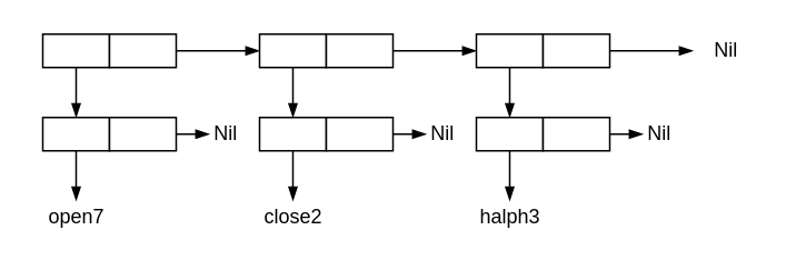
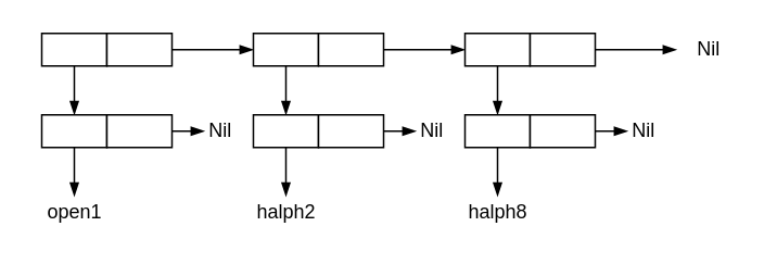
- <mxCell id="7" value="open7" style="text;html=1;align=center;verticalAlign=middle;resizable=0;points=[];autosize=1;" vertex="1" parent="1"><mxGeometry x="20" y="120" width="50" height="20" as="geometry" /></mxCell>
+ <mxCell id="7" value="open1" style="text;html=1;align=center;verticalAlign=middle;resizable=0;points=[];autosize=1;" vertex="1" parent="1"><mxGeometry x="20" y="120" width="50" height="20" as="geometry" /></mxCell>
- <mxCell id="12" value="close2" style="text;html=1;align=center;verticalAlign=middle;resizable=0;points=[];autosize=1;" vertex="1" parent="1"><mxGeometry x="150" y="120" width="50" height="20" as="geometry" /></mxCell>
+ <mxCell id="12" value="halph2" style="text;html=1;align=center;verticalAlign=middle;resizable=0;points=[];autosize=1;" vertex="1" parent="1"><mxGeometry x="150" y="120" width="50" height="20" as="geometry" /></mxCell>
- <mxCell id="17" value="halph3" style="text;html=1;align=center;verticalAlign=middle;resizable=0;points=[];autosize=1;" vertex="1" parent="1"><mxGeometry x="280" y="120" width="50" height="20" as="geometry" /></mxCell>
+ <mxCell id="17" value="halph8" style="text;html=1;align=center;verticalAlign=middle;resizable=0;points=[];autosize=1;" vertex="1" parent="1"><mxGeometry x="280" y="120" width="50" height="20" as="geometry" /></mxCell>
